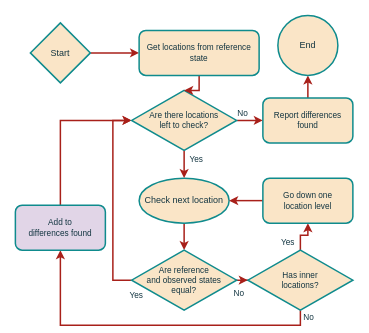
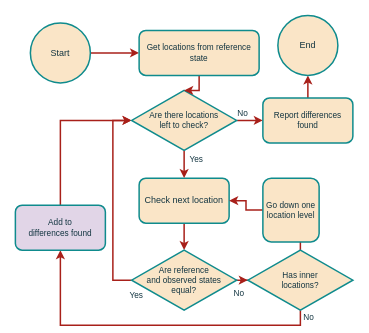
- <mxCell id="3" value="Start" style="rhombus;whiteSpace=wrap;html=1;aspect=fixed;strokeColor=#0F8B8D;fontColor=#143642;fillColor=#FAE5C7;strokeWidth=2;" vertex="1" parent="1"><mxGeometry x="40" y="30" width="80" height="80" as="geometry" /></mxCell>
+ <mxCell id="3" value="Start" style="ellipse;whiteSpace=wrap;html=1;aspect=fixed;strokeColor=#0F8B8D;fontColor=#143642;fillColor=#FAE5C7;strokeWidth=2;" vertex="1" parent="1"><mxGeometry x="40" y="30" width="80" height="80" as="geometry" /></mxCell>
- <mxCell id="5" value="Check next location" style="ellipse;whiteSpace=wrap;html=1;strokeColor=#0F8B8D;fontColor=#143642;fillColor=#FAE5C7;strokeWidth=2;" vertex="1" parent="1"><mxGeometry x="185" y="237" width="120" height="60" as="geometry" /></mxCell>
+ <mxCell id="5" value="Check next location" style="rounded=1;whiteSpace=wrap;html=1;strokeColor=#0F8B8D;fontColor=#143642;fillColor=#FAE5C7;strokeWidth=2;" vertex="1" parent="1"><mxGeometry x="185" y="237" width="120" height="60" as="geometry" /></mxCell>
- <mxCell id="18" value="Go down one &lt;br&gt;location level" style="rounded=1;whiteSpace=wrap;html=1;strokeColor=#0F8B8D;strokeWidth=2;align=center;verticalAlign=middle;fontFamily=Helvetica;fontSize=11;fontColor=#143642;fillColor=#FAE5C7;" vertex="1" parent="1"><mxGeometry x="350" y="237" width="120" height="60" as="geometry" /></mxCell>
+ <mxCell id="18" value="Go down one &lt;br&gt;location level" style="rounded=1;whiteSpace=wrap;html=1;strokeColor=#0F8B8D;strokeWidth=2;align=center;verticalAlign=middle;fontFamily=Helvetica;fontSize=11;fontColor=#143642;fillColor=#FAE5C7;" vertex="1" parent="1"><mxGeometry x="350" y="237" width="75" height="85" as="geometry" /></mxCell>
